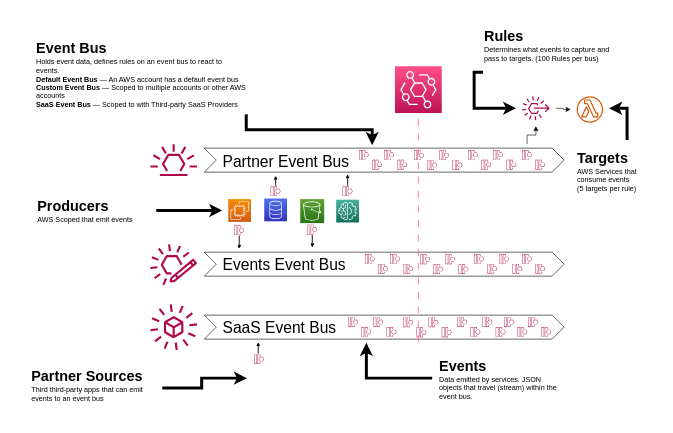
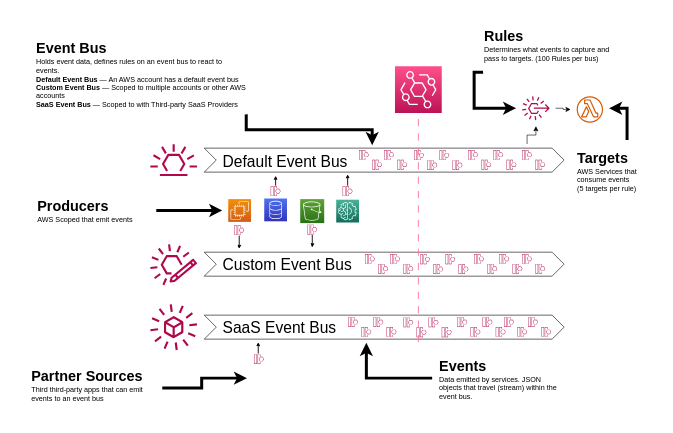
- <mxCell id="5" value="&lt;p style=&quot;&quot;&gt;&lt;font style=&quot;font-size: 26px;&quot;&gt;Partner Event Bus&lt;/font&gt;&lt;/p&gt;" style="text;html=1;strokeColor=none;fillColor=none;align=left;verticalAlign=middle;whiteSpace=wrap;rounded=0;arcSize=24;imageAspect=1;spacing=1;fontSize=31;" vertex="1" parent="3"><mxGeometry x="30" width="250" height="50" as="geometry" /></mxCell>
+ <mxCell id="5" value="&lt;p style=&quot;&quot;&gt;&lt;font style=&quot;font-size: 26px;&quot;&gt;Default Event Bus&lt;/font&gt;&lt;/p&gt;" style="text;html=1;strokeColor=none;fillColor=none;align=left;verticalAlign=middle;whiteSpace=wrap;rounded=0;arcSize=24;imageAspect=1;spacing=1;fontSize=31;" vertex="1" parent="3"><mxGeometry x="30" width="250" height="50" as="geometry" /></mxCell>
- <mxCell id="31" value="&lt;p style=&quot;&quot;&gt;&lt;font style=&quot;font-size: 26px;&quot;&gt;Events Event Bus&lt;/font&gt;&lt;/p&gt;" style="text;html=1;strokeColor=none;fillColor=none;align=left;verticalAlign=middle;whiteSpace=wrap;rounded=0;arcSize=24;imageAspect=1;spacing=1;fontSize=31;" vertex="1" parent="29"><mxGeometry x="30" width="250" height="50" as="geometry" /></mxCell>
+ <mxCell id="31" value="&lt;p style=&quot;&quot;&gt;&lt;font style=&quot;font-size: 26px;&quot;&gt;Custom Event Bus&lt;/font&gt;&lt;/p&gt;" style="text;html=1;strokeColor=none;fillColor=none;align=left;verticalAlign=middle;whiteSpace=wrap;rounded=0;arcSize=24;imageAspect=1;spacing=1;fontSize=31;" vertex="1" parent="29"><mxGeometry x="30" width="250" height="50" as="geometry" /></mxCell>
